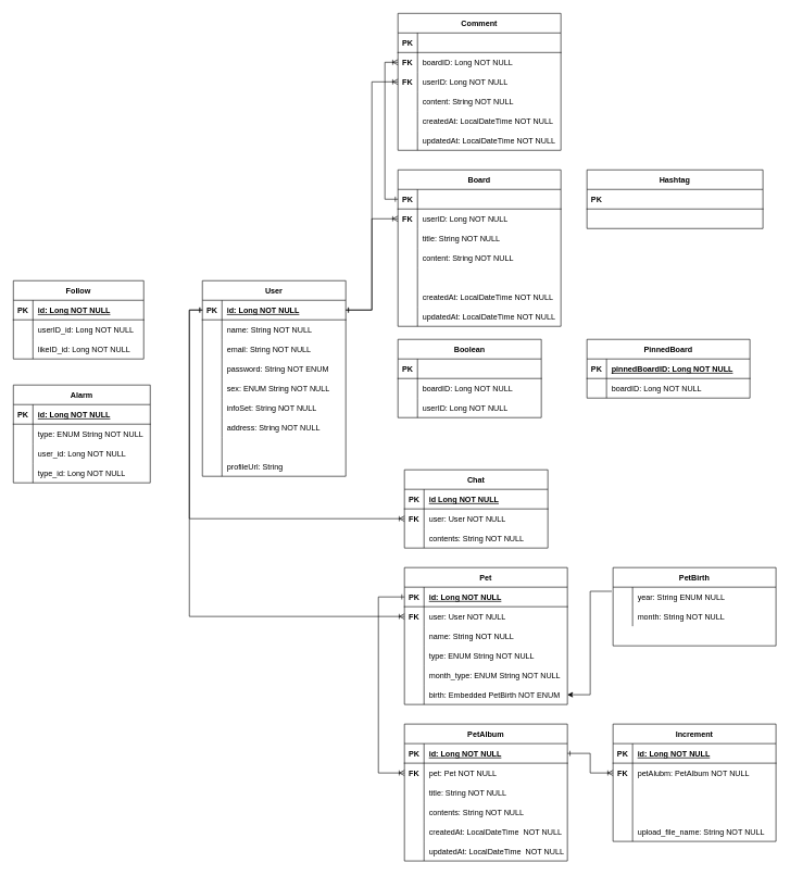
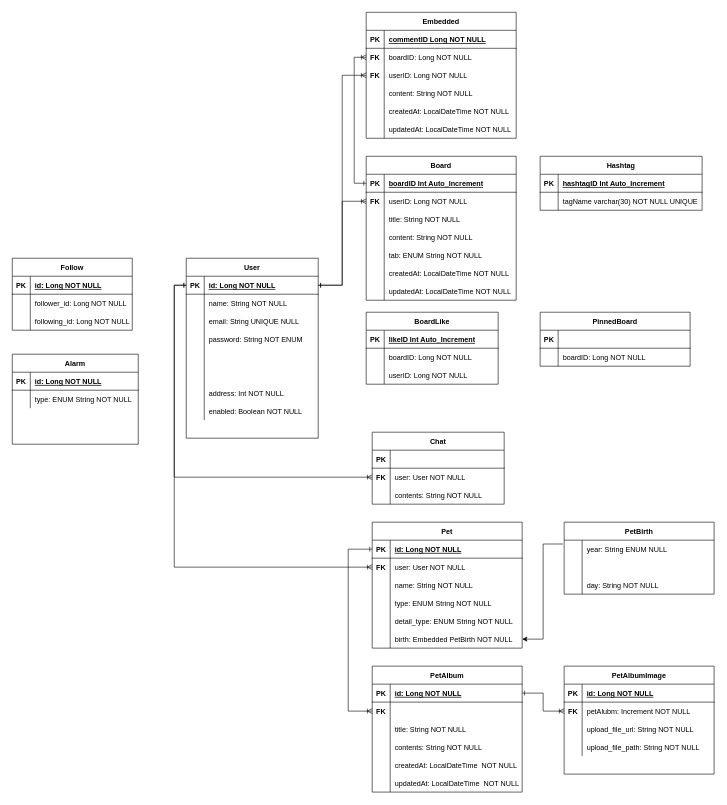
- <mxCell id="154" value="Comment" style="shape=table;startSize=30;container=1;collapsible=1;childLayout=tableLayout;fixedRows=1;rowLines=0;fontStyle=1;align=center;resizeLast=1;" parent="1" vertex="1"><mxGeometry x="610" y="20" width="250" height="210" as="geometry" /></mxCell>
+ <mxCell id="154" value="Embedded" style="shape=table;startSize=30;container=1;collapsible=1;childLayout=tableLayout;fixedRows=1;rowLines=0;fontStyle=1;align=center;resizeLast=1;" parent="1" vertex="1"><mxGeometry x="610" y="20" width="250" height="210" as="geometry" /></mxCell>
+ <mxCell id="157" value="commentID Long NOT NULL" style="shape=partialRectangle;overflow=hidden;connectable=0;fillColor=none;top=0;left=0;bottom=0;right=0;align=left;spacingLeft=6;fontStyle=5;" parent="155" vertex="1"><mxGeometry x="30" width="220" height="30" as="geometry"><mxRectangle width="220" height="30" as="alternateBounds" /></mxGeometry></mxCell>
+ <mxCell id="62" value="boardID Int Auto_Increment" style="shape=partialRectangle;overflow=hidden;connectable=0;fillColor=none;top=0;left=0;bottom=0;right=0;align=left;spacingLeft=6;fontStyle=5;" parent="60" vertex="1"><mxGeometry x="30" width="220" height="30" as="geometry"><mxRectangle width="220" height="30" as="alternateBounds" /></mxGeometry></mxCell>
+ <mxCell id="195" value="hashtagID Int Auto_Increment" style="shape=partialRectangle;overflow=hidden;connectable=0;fillColor=none;top=0;left=0;bottom=0;right=0;align=left;spacingLeft=6;fontStyle=5;" parent="193" vertex="1"><mxGeometry x="30" width="240" height="30" as="geometry"><mxRectangle width="240" height="30" as="alternateBounds" /></mxGeometry></mxCell>
+ <mxCell id="198" value="tagName varchar(30) NOT NULL UNIQUE" style="shape=partialRectangle;overflow=hidden;connectable=0;fillColor=none;top=0;left=0;bottom=0;right=0;align=left;spacingLeft=6;" parent="196" vertex="1"><mxGeometry x="30" width="240" height="30" as="geometry"><mxRectangle width="240" height="30" as="alternateBounds" /></mxGeometry></mxCell>
+ <mxCell id="74" value="tab: ENUM String NOT NULL" style="shape=partialRectangle;overflow=hidden;connectable=0;fillColor=none;top=0;left=0;bottom=0;right=0;align=left;spacingLeft=6;" vertex="1" parent="72"><mxGeometry x="30" width="220" height="30" as="geometry"><mxRectangle width="220" height="30" as="alternateBounds" /></mxGeometry></mxCell>
- <mxCell id="87" value="userID_id: Long NOT NULL" style="shape=partialRectangle;overflow=hidden;connectable=0;fillColor=none;top=0;left=0;bottom=0;right=0;align=left;spacingLeft=6;" parent="85" vertex="1"><mxGeometry x="30" width="170" height="30" as="geometry"><mxRectangle width="170" height="30" as="alternateBounds" /></mxGeometry></mxCell>
+ <mxCell id="87" value="follower_id: Long NOT NULL" style="shape=partialRectangle;overflow=hidden;connectable=0;fillColor=none;top=0;left=0;bottom=0;right=0;align=left;spacingLeft=6;" parent="85" vertex="1"><mxGeometry x="30" width="170" height="30" as="geometry"><mxRectangle width="170" height="30" as="alternateBounds" /></mxGeometry></mxCell>
- <mxCell id="90" value="likeID_id: Long NOT NULL" style="shape=partialRectangle;overflow=hidden;connectable=0;fillColor=none;top=0;left=0;bottom=0;right=0;align=left;spacingLeft=6;" parent="88" vertex="1"><mxGeometry x="30" width="170" height="30" as="geometry"><mxRectangle width="170" height="30" as="alternateBounds" /></mxGeometry></mxCell>
+ <mxCell id="90" value="following_id: Long NOT NULL" style="shape=partialRectangle;overflow=hidden;connectable=0;fillColor=none;top=0;left=0;bottom=0;right=0;align=left;spacingLeft=6;" parent="88" vertex="1"><mxGeometry x="30" width="170" height="30" as="geometry"><mxRectangle width="170" height="30" as="alternateBounds" /></mxGeometry></mxCell>
- <mxCell id="11" value="email: String NOT NULL" style="shape=partialRectangle;overflow=hidden;connectable=0;fillColor=none;top=0;left=0;bottom=0;right=0;align=left;spacingLeft=6;" parent="9" vertex="1"><mxGeometry x="30" width="190" height="30" as="geometry"><mxRectangle width="190" height="30" as="alternateBounds" /></mxGeometry></mxCell>
+ <mxCell id="11" value="email: String UNIQUE NULL" style="shape=partialRectangle;overflow=hidden;connectable=0;fillColor=none;top=0;left=0;bottom=0;right=0;align=left;spacingLeft=6;" parent="9" vertex="1"><mxGeometry x="30" width="190" height="30" as="geometry"><mxRectangle width="190" height="30" as="alternateBounds" /></mxGeometry></mxCell>
- <mxCell id="175" value="Boolean" style="shape=table;startSize=30;container=1;collapsible=1;childLayout=tableLayout;fixedRows=1;rowLines=0;fontStyle=1;align=center;resizeLast=1;" parent="1" vertex="1"><mxGeometry x="610" y="520" width="220" height="120" as="geometry" /></mxCell>
+ <mxCell id="175" value="BoardLike" style="shape=table;startSize=30;container=1;collapsible=1;childLayout=tableLayout;fixedRows=1;rowLines=0;fontStyle=1;align=center;resizeLast=1;" parent="1" vertex="1"><mxGeometry x="610" y="520" width="220" height="120" as="geometry" /></mxCell>
+ <mxCell id="178" value="likeID Int Auto_Increment" style="shape=partialRectangle;overflow=hidden;connectable=0;fillColor=none;top=0;left=0;bottom=0;right=0;align=left;spacingLeft=6;fontStyle=5;" parent="176" vertex="1"><mxGeometry x="30" width="190" height="30" as="geometry"><mxRectangle width="190" height="30" as="alternateBounds" /></mxGeometry></mxCell>
- <mxCell id="188" value="pinnedBoardID: Long NOT NULL" style="shape=partialRectangle;overflow=hidden;connectable=0;fillColor=none;top=0;left=0;bottom=0;right=0;align=left;spacingLeft=6;fontStyle=5;" parent="186" vertex="1"><mxGeometry x="30" width="220" height="30" as="geometry"><mxRectangle width="220" height="30" as="alternateBounds" /></mxGeometry></mxCell>
- <mxCell id="17" value="sex: ENUM String NOT NULL" style="shape=partialRectangle;overflow=hidden;connectable=0;fillColor=none;top=0;left=0;bottom=0;right=0;align=left;spacingLeft=6;" parent="15" vertex="1"><mxGeometry x="30" width="190" height="30" as="geometry"><mxRectangle width="190" height="30" as="alternateBounds" /></mxGeometry></mxCell>
- <mxCell id="20" value="infoSet: String NOT NULL" style="shape=partialRectangle;overflow=hidden;connectable=0;fillColor=none;top=0;left=0;bottom=0;right=0;align=left;spacingLeft=6;" parent="18" vertex="1"><mxGeometry x="30" width="190" height="30" as="geometry"><mxRectangle width="190" height="30" as="alternateBounds" /></mxGeometry></mxCell>
- <mxCell id="23" value="address: String NOT NULL" style="shape=partialRectangle;overflow=hidden;connectable=0;fillColor=none;top=0;left=0;bottom=0;right=0;align=left;spacingLeft=6;" parent="21" vertex="1"><mxGeometry x="30" width="190" height="30" as="geometry"><mxRectangle width="190" height="30" as="alternateBounds" /></mxGeometry></mxCell>
+ <mxCell id="23" value="address: Int NOT NULL" style="shape=partialRectangle;overflow=hidden;connectable=0;fillColor=none;top=0;left=0;bottom=0;right=0;align=left;spacingLeft=6;" parent="21" vertex="1"><mxGeometry x="30" width="190" height="30" as="geometry"><mxRectangle width="190" height="30" as="alternateBounds" /></mxGeometry></mxCell>
+ <mxCell id="26" value="enabled: Boolean NOT NULL" style="shape=partialRectangle;overflow=hidden;connectable=0;fillColor=none;top=0;left=0;bottom=0;right=0;align=left;spacingLeft=6;" parent="24" vertex="1"><mxGeometry x="30" width="190" height="30" as="geometry"><mxRectangle width="190" height="30" as="alternateBounds" /></mxGeometry></mxCell>
- <mxCell id="100" value="user_id: Long NOT NULL" style="shape=partialRectangle;overflow=hidden;connectable=0;fillColor=none;top=0;left=0;bottom=0;right=0;align=left;spacingLeft=6;" parent="98" vertex="1"><mxGeometry x="30" width="180" height="30" as="geometry"><mxRectangle width="180" height="30" as="alternateBounds" /></mxGeometry></mxCell>
- <mxCell id="29" value="profileUrl: String" style="shape=partialRectangle;overflow=hidden;connectable=0;fillColor=none;top=0;left=0;bottom=0;right=0;align=left;spacingLeft=6;" parent="27" vertex="1"><mxGeometry x="30" width="190" height="30" as="geometry"><mxRectangle width="190" height="30" as="alternateBounds" /></mxGeometry></mxCell>
- <mxCell id="103" value="type_id: Long NOT NULL" style="shape=partialRectangle;overflow=hidden;connectable=0;fillColor=none;top=0;left=0;bottom=0;right=0;align=left;spacingLeft=6;" parent="101" vertex="1"><mxGeometry x="30" width="180" height="30" as="geometry"><mxRectangle width="180" height="30" as="alternateBounds" /></mxGeometry></mxCell>
- <mxCell id="33" value="id Long NOT NULL " style="shape=partialRectangle;overflow=hidden;connectable=0;fillColor=none;top=0;left=0;bottom=0;right=0;align=left;spacingLeft=6;fontStyle=5;" parent="31" vertex="1"><mxGeometry x="30" width="190" height="30" as="geometry"><mxRectangle width="190" height="30" as="alternateBounds" /></mxGeometry></mxCell>
- <mxCell id="130" value="month: String NOT NULL" style="shape=partialRectangle;overflow=hidden;connectable=0;fillColor=none;top=0;left=0;bottom=0;right=0;align=left;spacingLeft=6;" parent="128" vertex="1"><mxGeometry x="30" width="220" height="30" as="geometry"><mxRectangle width="220" height="30" as="alternateBounds" /></mxGeometry></mxCell>
+ <mxCell id="133" value="day: String NOT NULL" style="shape=partialRectangle;overflow=hidden;connectable=0;fillColor=none;top=0;left=0;bottom=0;right=0;align=left;spacingLeft=6;" parent="131" vertex="1"><mxGeometry x="30" width="220" height="30" as="geometry"><mxRectangle width="220" height="30" as="alternateBounds" /></mxGeometry></mxCell>
- <mxCell id="55" value="month_type: ENUM String NOT NULL" style="shape=partialRectangle;overflow=hidden;connectable=0;fillColor=none;top=0;left=0;bottom=0;right=0;align=left;spacingLeft=6;" parent="53" vertex="1"><mxGeometry x="30" width="220" height="30" as="geometry"><mxRectangle width="220" height="30" as="alternateBounds" /></mxGeometry></mxCell>
+ <mxCell id="55" value="detail_type: ENUM String NOT NULL" style="shape=partialRectangle;overflow=hidden;connectable=0;fillColor=none;top=0;left=0;bottom=0;right=0;align=left;spacingLeft=6;" parent="53" vertex="1"><mxGeometry x="30" width="220" height="30" as="geometry"><mxRectangle width="220" height="30" as="alternateBounds" /></mxGeometry></mxCell>
- <mxCell id="58" value="birth: Embedded PetBirth NOT ENUM" style="shape=partialRectangle;overflow=hidden;connectable=0;fillColor=none;top=0;left=0;bottom=0;right=0;align=left;spacingLeft=6;" parent="56" vertex="1"><mxGeometry x="30" width="220" height="30" as="geometry"><mxRectangle width="220" height="30" as="alternateBounds" /></mxGeometry></mxCell>
+ <mxCell id="58" value="birth: Embedded PetBirth NOT NULL" style="shape=partialRectangle;overflow=hidden;connectable=0;fillColor=none;top=0;left=0;bottom=0;right=0;align=left;spacingLeft=6;" parent="56" vertex="1"><mxGeometry x="30" width="220" height="30" as="geometry"><mxRectangle width="220" height="30" as="alternateBounds" /></mxGeometry></mxCell>
- <mxCell id="134" value="Increment" style="shape=table;startSize=30;container=1;collapsible=1;childLayout=tableLayout;fixedRows=1;rowLines=0;fontStyle=1;align=center;resizeLast=1;" parent="1" vertex="1"><mxGeometry x="940" y="1110" width="250" height="180" as="geometry" /></mxCell>
+ <mxCell id="134" value="PetAlbumImage" style="shape=table;startSize=30;container=1;collapsible=1;childLayout=tableLayout;fixedRows=1;rowLines=0;fontStyle=1;align=center;resizeLast=1;" parent="1" vertex="1"><mxGeometry x="940" y="1110" width="250" height="180" as="geometry" /></mxCell>
- <mxCell id="110" value="pet: Pet NOT NULL" style="shape=partialRectangle;overflow=hidden;connectable=0;fillColor=none;top=0;left=0;bottom=0;right=0;align=left;spacingLeft=6;" parent="108" vertex="1"><mxGeometry x="30" width="220" height="30" as="geometry"><mxRectangle width="220" height="30" as="alternateBounds" /></mxGeometry></mxCell>
- <mxCell id="140" value="petAlubm: PetAlbum NOT NULL" style="shape=partialRectangle;overflow=hidden;connectable=0;fillColor=none;top=0;left=0;bottom=0;right=0;align=left;spacingLeft=6;" parent="138" vertex="1"><mxGeometry x="30" width="220" height="30" as="geometry"><mxRectangle width="220" height="30" as="alternateBounds" /></mxGeometry></mxCell>
+ <mxCell id="140" value="petAlubm: Increment NOT NULL" style="shape=partialRectangle;overflow=hidden;connectable=0;fillColor=none;top=0;left=0;bottom=0;right=0;align=left;spacingLeft=6;" parent="138" vertex="1"><mxGeometry x="30" width="220" height="30" as="geometry"><mxRectangle width="220" height="30" as="alternateBounds" /></mxGeometry></mxCell>
+ <mxCell id="143" value="upload_file_url: String NOT NULL" style="shape=partialRectangle;overflow=hidden;connectable=0;fillColor=none;top=0;left=0;bottom=0;right=0;align=left;spacingLeft=6;" parent="141" vertex="1"><mxGeometry x="30" width="220" height="30" as="geometry"><mxRectangle width="220" height="30" as="alternateBounds" /></mxGeometry></mxCell>
+ <mxCell id="146" value="upload_file_path: String NOT NULL" style="shape=partialRectangle;overflow=hidden;connectable=0;fillColor=none;top=0;left=0;bottom=0;right=0;align=left;spacingLeft=6;" parent="144" vertex="1"><mxGeometry x="30" width="220" height="30" as="geometry"><mxRectangle width="220" height="30" as="alternateBounds" /></mxGeometry></mxCell>
- <mxCell id="149" value="upload_file_name: String NOT NULL" style="shape=partialRectangle;overflow=hidden;connectable=0;fillColor=none;top=0;left=0;bottom=0;right=0;align=left;spacingLeft=6;" parent="147" vertex="1"><mxGeometry x="30" width="220" height="30" as="geometry"><mxRectangle width="220" height="30" as="alternateBounds" /></mxGeometry></mxCell>
